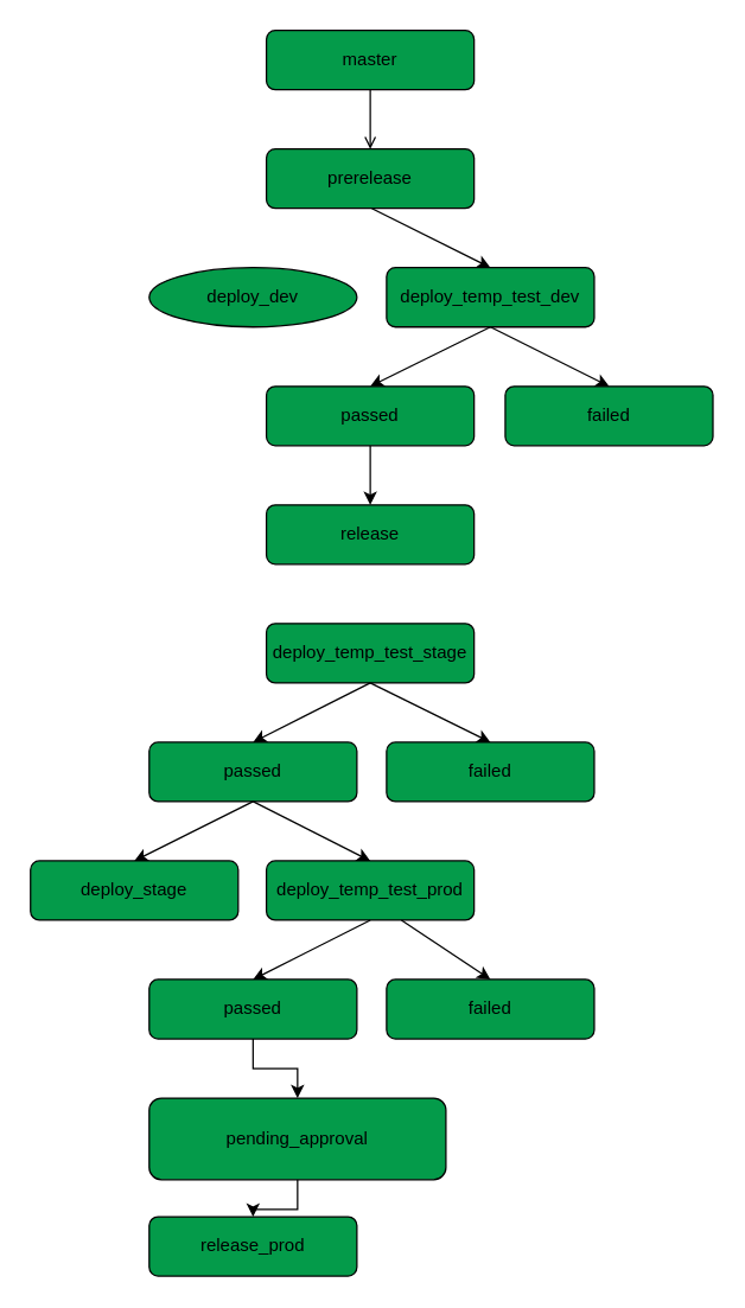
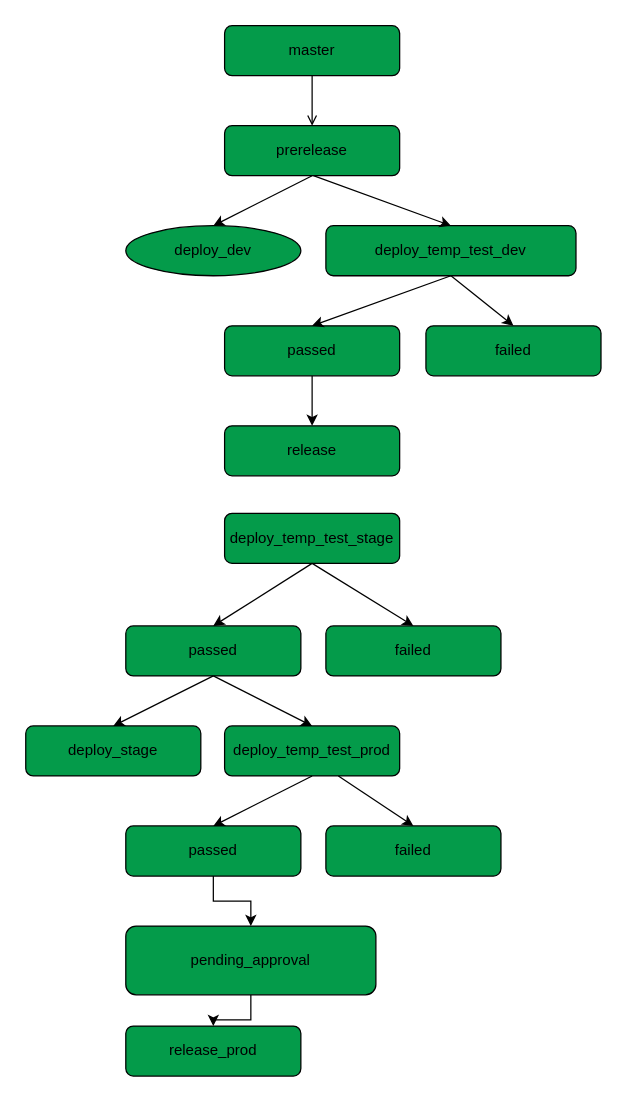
+ <mxCell id="22" value="" style="endArrow=classic;html=1;exitX=0.5;exitY=1;exitDx=0;exitDy=0;entryX=0.5;entryY=0;entryDx=0;entryDy=0;" parent="1" source="6" target="5" edge="1"><mxGeometry width="50" height="50" relative="1" as="geometry"><mxPoint x="70" y="150" as="sourcePoint" /><mxPoint x="120" y="100" as="targetPoint" /></mxGeometry></mxCell>
- <mxCell id="11" value="deploy_temp_test_dev" style="rounded=1;whiteSpace=wrap;html=1;fillColor=#049B4A;" parent="1" vertex="1"><mxGeometry x="260" y="180" width="140" height="40" as="geometry" /></mxCell>
+ <mxCell id="11" value="deploy_temp_test_dev" style="rounded=1;whiteSpace=wrap;html=1;fillColor=#049B4A;" parent="1" vertex="1"><mxGeometry x="260" y="180" width="200" height="40" as="geometry" /></mxCell>
- <mxCell id="12" value="deploy_temp_test_stage" style="rounded=1;whiteSpace=wrap;html=1;fillColor=#049B4A;" parent="1" vertex="1"><mxGeometry x="179" y="420" width="140" height="40" as="geometry" /></mxCell>
+ <mxCell id="12" value="deploy_temp_test_stage" style="rounded=1;whiteSpace=wrap;html=1;fillColor=#049B4A;" parent="1" vertex="1"><mxGeometry x="179" y="410" width="140" height="40" as="geometry" /></mxCell>
